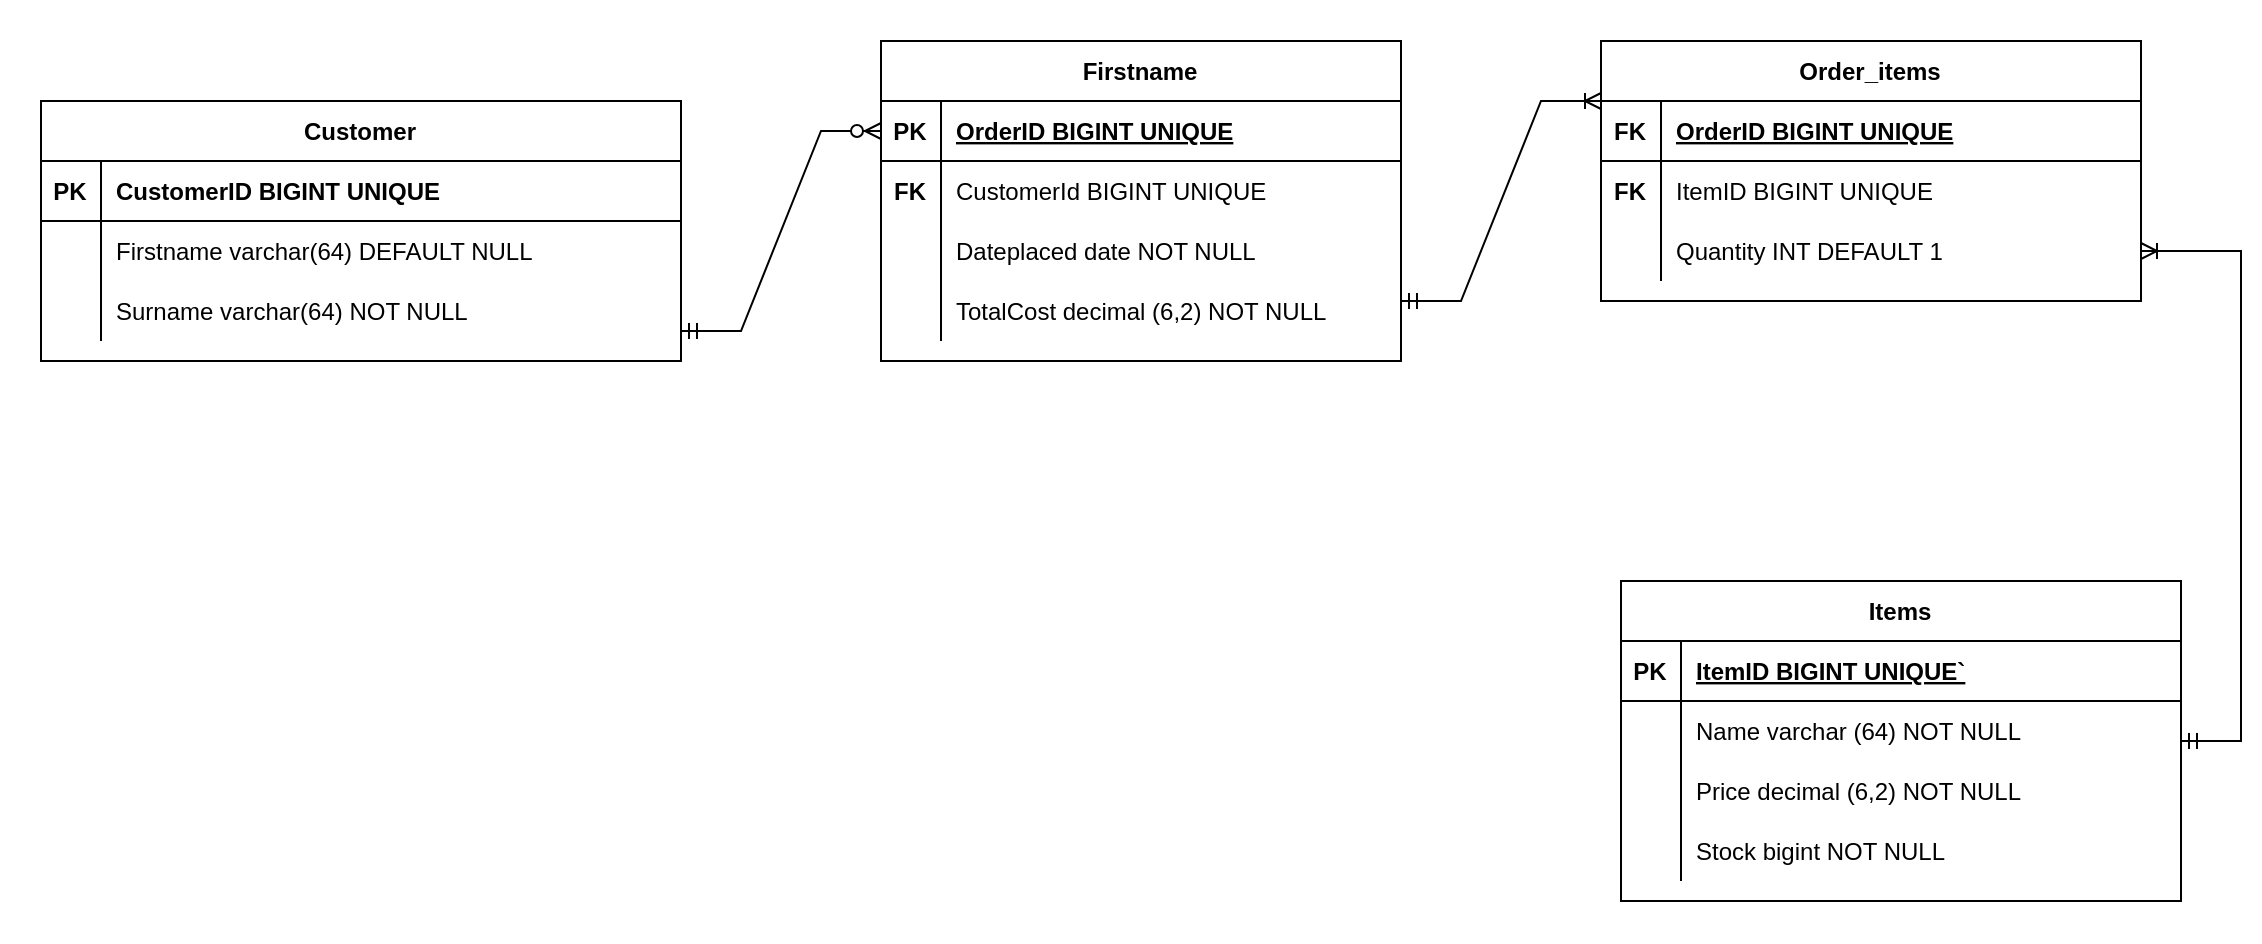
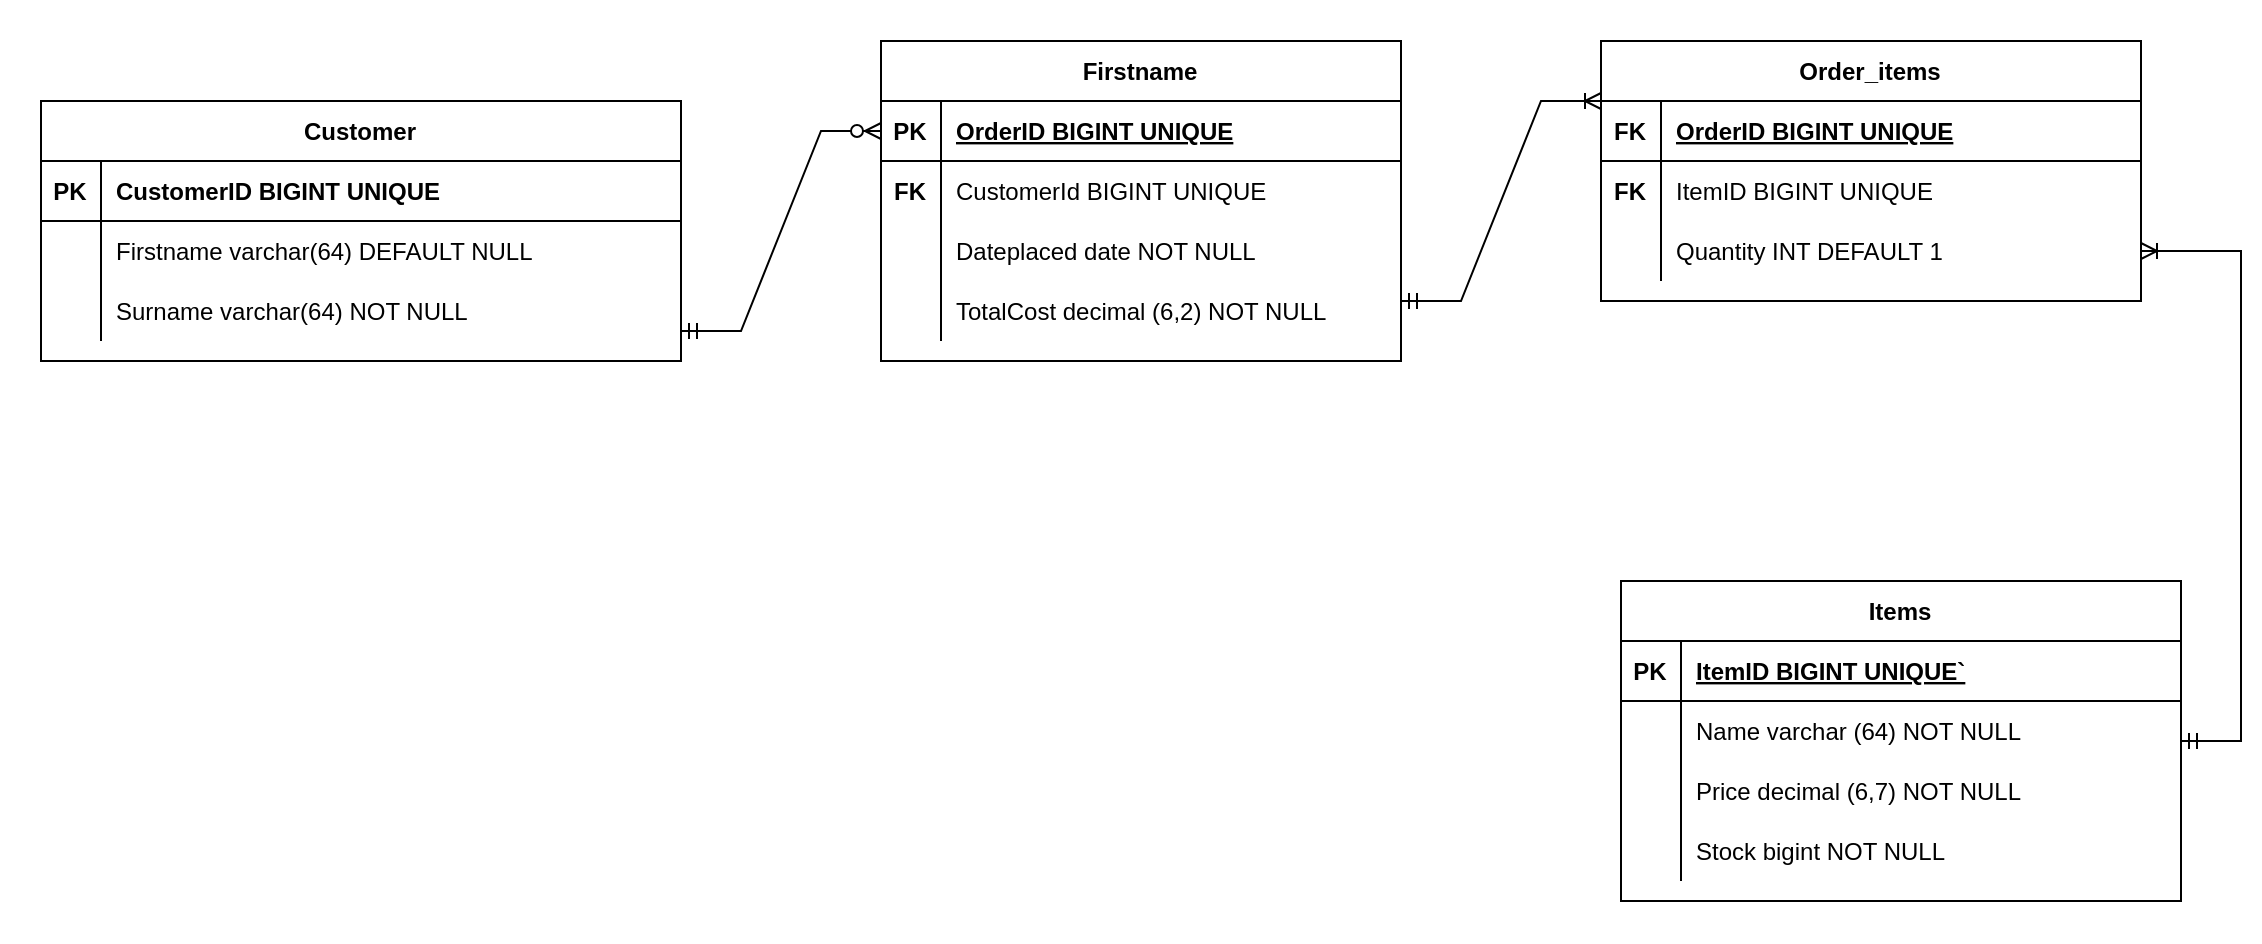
- <mxCell id="21" value="Price decimal (6,2) NOT NULL" style="shape=partialRectangle;connectable=0;fillColor=none;top=0;left=0;bottom=0;right=0;align=left;spacingLeft=6;overflow=hidden;" parent="19" vertex="1"><mxGeometry x="30" width="250" height="30" as="geometry"><mxRectangle width="250" height="30" as="alternateBounds" /></mxGeometry></mxCell>
+ <mxCell id="21" value="Price decimal (6,7) NOT NULL" style="shape=partialRectangle;connectable=0;fillColor=none;top=0;left=0;bottom=0;right=0;align=left;spacingLeft=6;overflow=hidden;" parent="19" vertex="1"><mxGeometry x="30" width="250" height="30" as="geometry"><mxRectangle width="250" height="30" as="alternateBounds" /></mxGeometry></mxCell>
